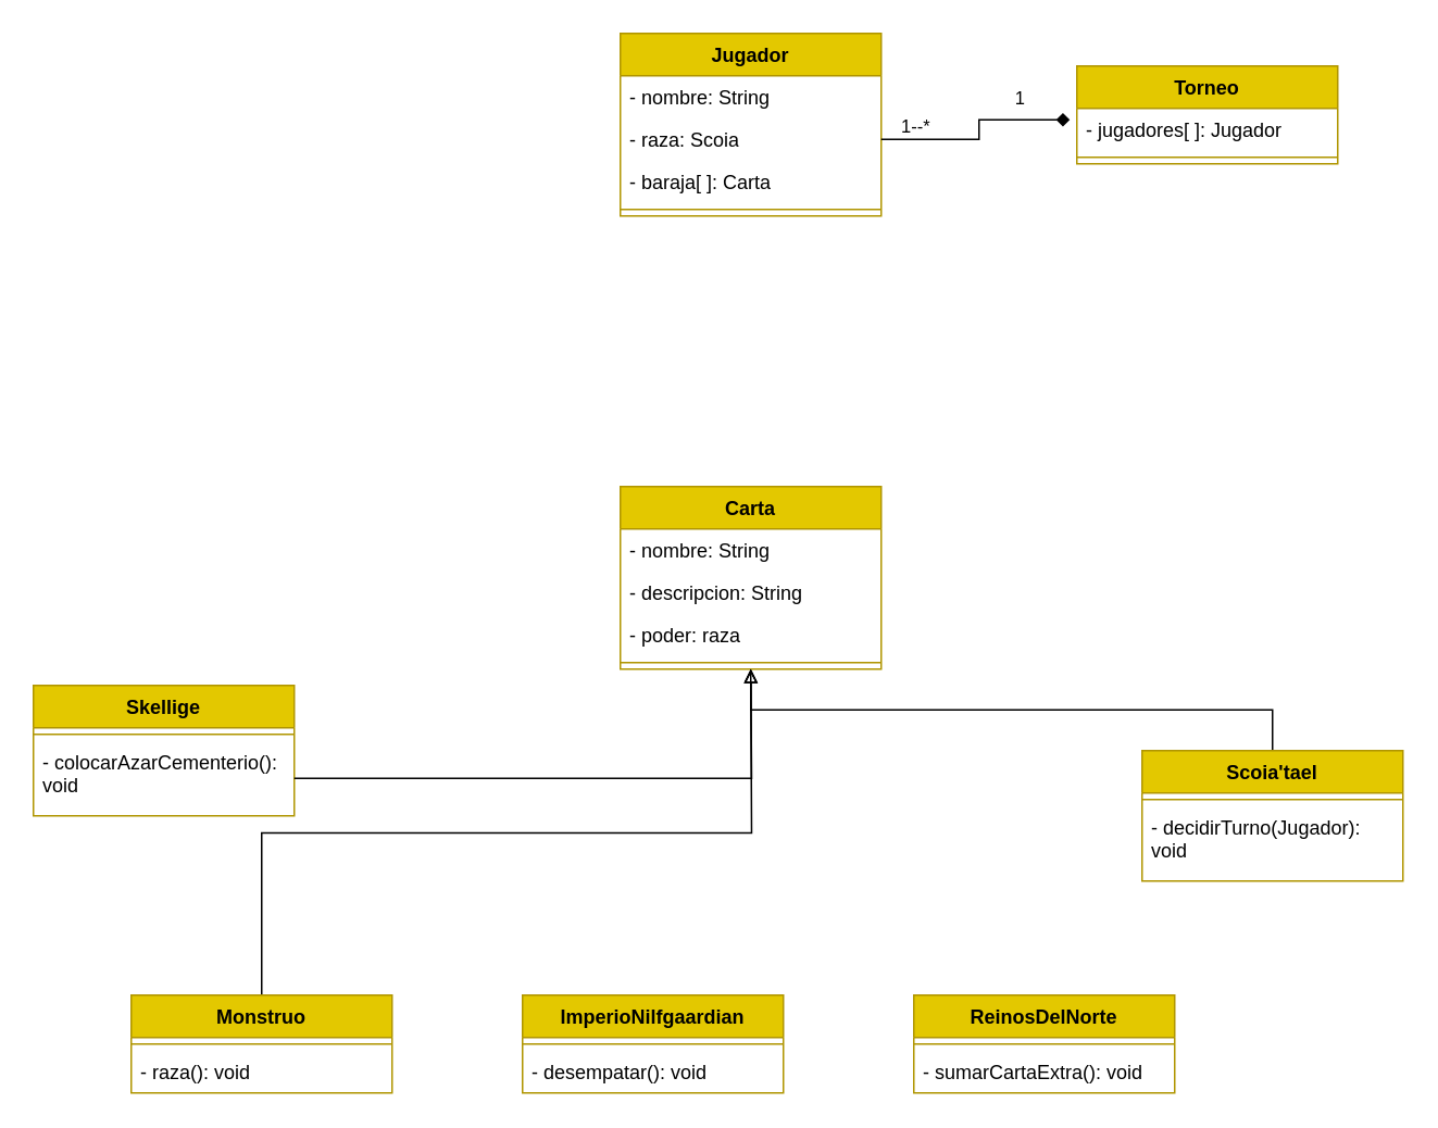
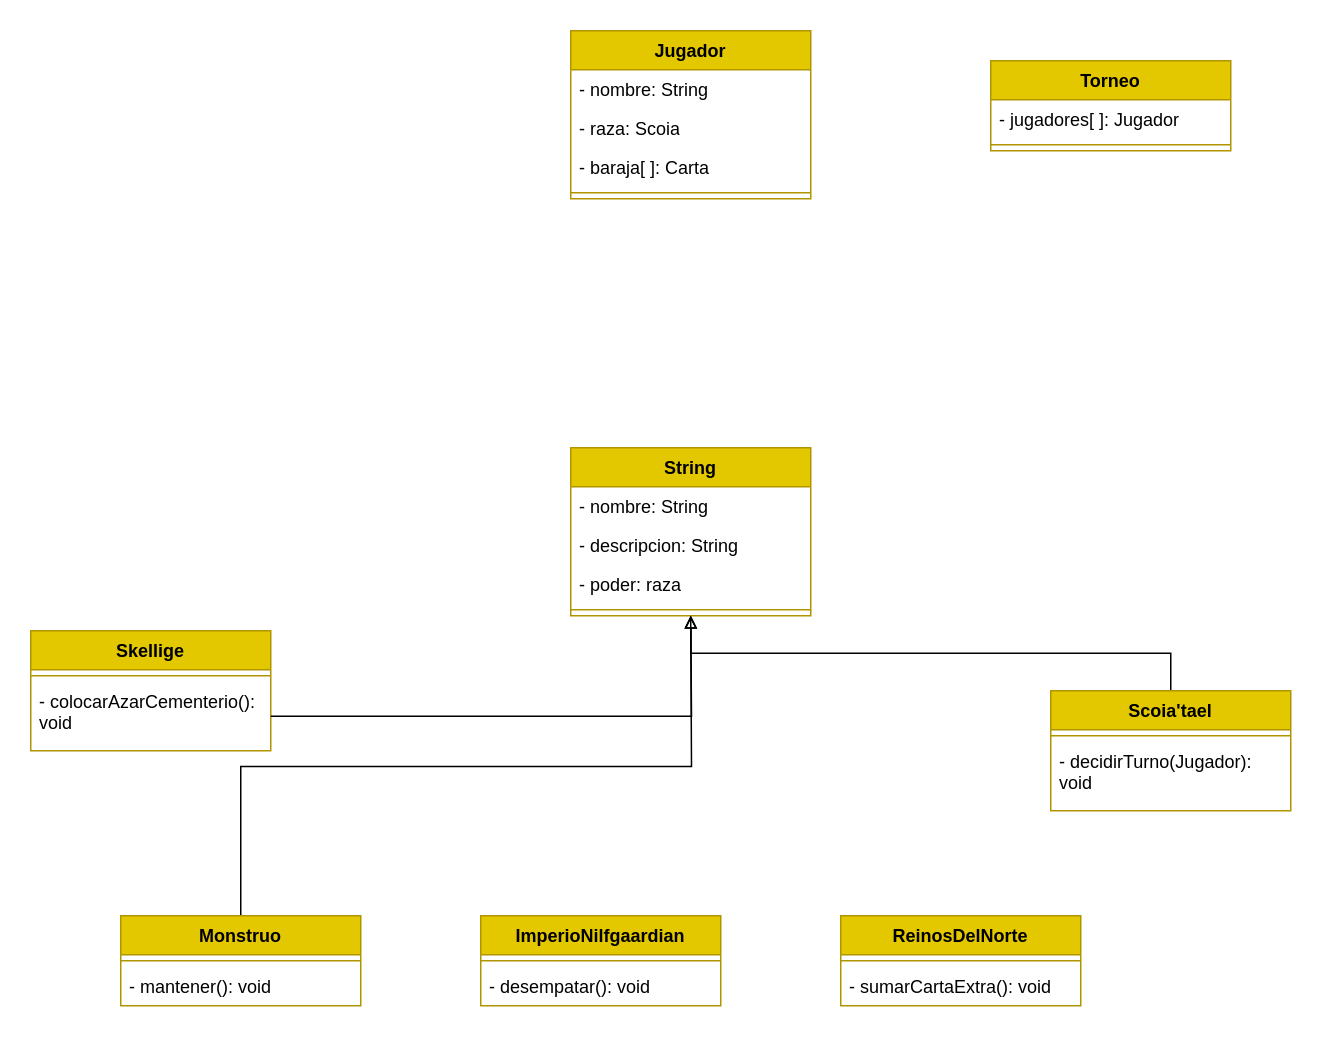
- <mxCell id="33" style="edgeStyle=orthogonalEdgeStyle;rounded=0;orthogonalLoop=1;jettySize=auto;html=1;exitX=1;exitY=0.5;exitDx=0;exitDy=0;entryX=-0.027;entryY=0.269;entryDx=0;entryDy=0;entryPerimeter=0;endArrow=diamond;endFill=1;" edge="1" parent="1" source="27" target="31"><mxGeometry relative="1" as="geometry" /></mxCell>
- <mxCell id="34" value="1--*" style="edgeLabel;html=1;align=center;verticalAlign=middle;resizable=0;points=[];" vertex="1" connectable="0" parent="33"><mxGeometry x="-0.724" y="-1" relative="1" as="geometry"><mxPoint x="2" y="-10" as="offset" /></mxGeometry></mxCell>
- <mxCell id="35" value="1" style="edgeLabel;html=1;align=center;verticalAlign=middle;resizable=0;points=[];" vertex="1" connectable="0" parent="33"><mxGeometry x="0.513" y="3" relative="1" as="geometry"><mxPoint y="-10" as="offset" /></mxGeometry></mxCell>
- <mxCell id="2" value="Carta" style="swimlane;fontStyle=1;align=center;verticalAlign=top;childLayout=stackLayout;horizontal=1;startSize=26;horizontalStack=0;resizeParent=1;resizeParentMax=0;resizeLast=0;collapsible=1;marginBottom=0;whiteSpace=wrap;html=1;fillColor=#e3c800;strokeColor=#B09500;fontColor=#000000;" vertex="1" parent="1"><mxGeometry x="380" y="298" width="160" height="112" as="geometry" /></mxCell>
+ <mxCell id="2" value="String" style="swimlane;fontStyle=1;align=center;verticalAlign=top;childLayout=stackLayout;horizontal=1;startSize=26;horizontalStack=0;resizeParent=1;resizeParentMax=0;resizeLast=0;collapsible=1;marginBottom=0;whiteSpace=wrap;html=1;fillColor=#e3c800;strokeColor=#B09500;fontColor=#000000;" vertex="1" parent="1"><mxGeometry x="380" y="298" width="160" height="112" as="geometry" /></mxCell>
- <mxCell id="10" value="- raza(): void" style="text;strokeColor=none;fillColor=none;align=left;verticalAlign=top;spacingLeft=4;spacingRight=4;overflow=hidden;rotatable=0;points=[[0,0.5],[1,0.5]];portConstraint=eastwest;whiteSpace=wrap;html=1;" vertex="1" parent="8"><mxGeometry y="34" width="160" height="26" as="geometry" /></mxCell>
+ <mxCell id="10" value="- mantener(): void" style="text;strokeColor=none;fillColor=none;align=left;verticalAlign=top;spacingLeft=4;spacingRight=4;overflow=hidden;rotatable=0;points=[[0,0.5],[1,0.5]];portConstraint=eastwest;whiteSpace=wrap;html=1;" vertex="1" parent="8"><mxGeometry y="34" width="160" height="26" as="geometry" /></mxCell>
